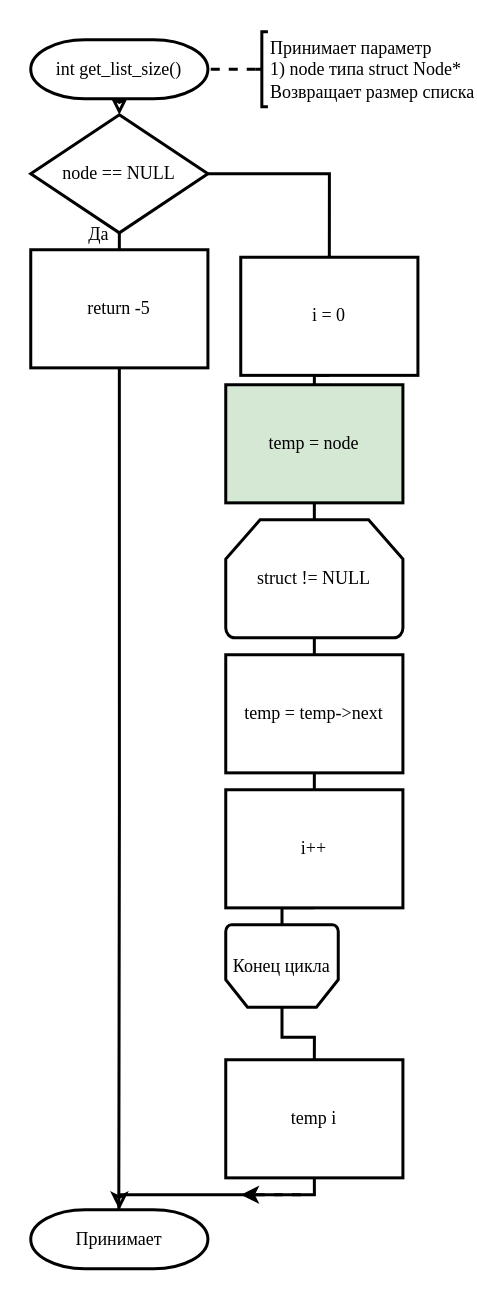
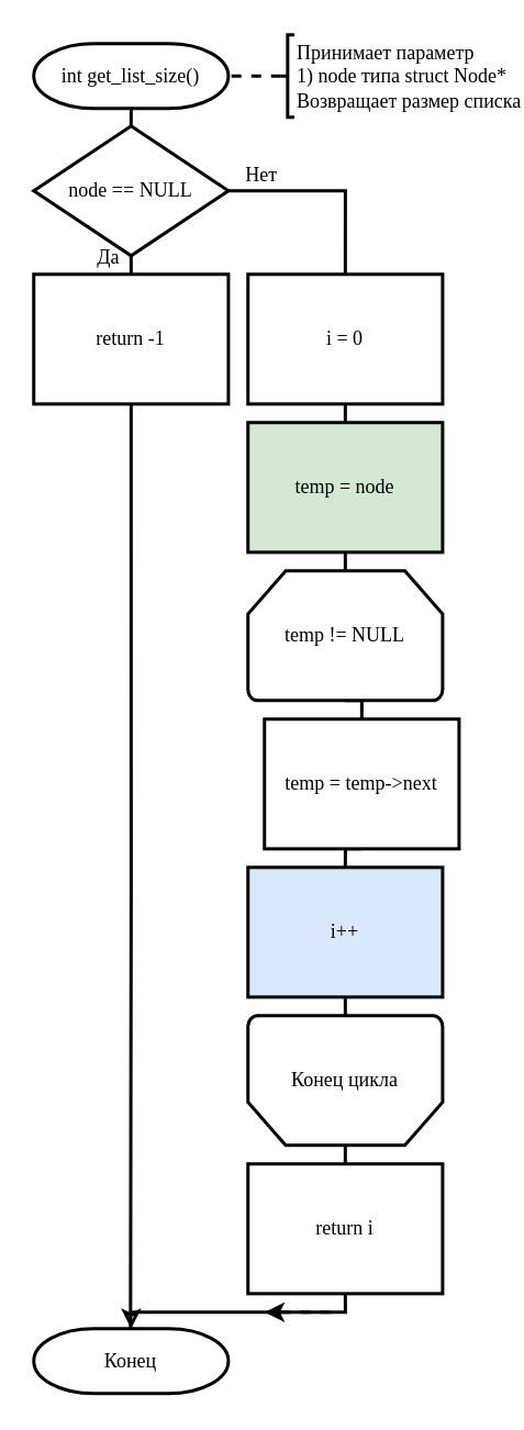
- <mxCell id="2" style="edgeStyle=orthogonalEdgeStyle;rounded=0;orthogonalLoop=1;jettySize=auto;html=1;exitX=0.5;exitY=1;exitDx=0;exitDy=0;exitPerimeter=0;entryX=0.5;entryY=0;entryDx=0;entryDy=0;entryPerimeter=0;endArrow=classic;endFill=0;strokeWidth=2;fontFamily=Times New Roman;" edge="1" parent="1" source="3" target="6"><mxGeometry relative="1" as="geometry" /></mxCell>
+ <mxCell id="2" style="edgeStyle=orthogonalEdgeStyle;rounded=0;orthogonalLoop=1;jettySize=auto;html=1;exitX=0.5;exitY=1;exitDx=0;exitDy=0;exitPerimeter=0;entryX=0.5;entryY=0;entryDx=0;entryDy=0;entryPerimeter=0;endArrow=none;endFill=0;strokeWidth=2;fontFamily=Times New Roman;" edge="1" parent="1" source="3" target="6"><mxGeometry relative="1" as="geometry" /></mxCell>
+ <mxCell id="28" value="Нет" style="text;html=1;align=center;verticalAlign=middle;resizable=0;points=[];autosize=1;fontFamily=Times New Roman;" vertex="1" parent="1"><mxGeometry x="143.11" y="96" width="30" height="20" as="geometry" /></mxCell>
- <mxCell id="8" value="return -5" style="rounded=0;whiteSpace=wrap;html=1;absoluteArcSize=1;arcSize=14;strokeWidth=2;fontFamily=Times New Roman;" vertex="1" parent="1"><mxGeometry x="20" y="166" width="118.11" height="78.74" as="geometry" /></mxCell>
+ <mxCell id="8" value="return -1" style="rounded=0;whiteSpace=wrap;html=1;absoluteArcSize=1;arcSize=14;strokeWidth=2;fontFamily=Times New Roman;" vertex="1" parent="1"><mxGeometry x="20" y="166" width="118.11" height="78.74" as="geometry" /></mxCell>
- <mxCell id="10" value="i = 0" style="rounded=0;whiteSpace=wrap;html=1;absoluteArcSize=1;arcSize=14;strokeWidth=2;fontFamily=Times New Roman;" vertex="1" parent="1"><mxGeometry x="160" y="171" width="118.11" height="78.74" as="geometry" /></mxCell>
+ <mxCell id="10" value="i = 0" style="rounded=0;whiteSpace=wrap;html=1;absoluteArcSize=1;arcSize=14;strokeWidth=2;fontFamily=Times New Roman;" vertex="1" parent="1"><mxGeometry x="150" y="166" width="118.11" height="78.74" as="geometry" /></mxCell>
- <mxCell id="14" value="struct != NULL" style="strokeWidth=2;html=1;shape=mxgraph.flowchart.loop_limit;whiteSpace=wrap;fontFamily=Times New Roman;" vertex="1" parent="1"><mxGeometry x="150" y="346" width="118.11" height="78.74" as="geometry" /></mxCell>
+ <mxCell id="14" value="temp != NULL" style="strokeWidth=2;html=1;shape=mxgraph.flowchart.loop_limit;whiteSpace=wrap;fontFamily=Times New Roman;" vertex="1" parent="1"><mxGeometry x="150" y="346" width="118.11" height="78.74" as="geometry" /></mxCell>
- <mxCell id="16" value="temp = temp-&amp;gt;next" style="rounded=0;whiteSpace=wrap;html=1;absoluteArcSize=1;arcSize=14;strokeWidth=2;fontFamily=Times New Roman;" vertex="1" parent="1"><mxGeometry x="150" y="436" width="118.11" height="78.74" as="geometry" /></mxCell>
+ <mxCell id="16" value="temp = temp-&amp;gt;next" style="rounded=0;whiteSpace=wrap;html=1;absoluteArcSize=1;arcSize=14;strokeWidth=2;fontFamily=Times New Roman;" vertex="1" parent="1"><mxGeometry x="160" y="436" width="118.11" height="78.74" as="geometry" /></mxCell>
- <mxCell id="18" value="i++" style="rounded=0;whiteSpace=wrap;html=1;absoluteArcSize=1;arcSize=14;strokeWidth=2;fontFamily=Times New Roman;" vertex="1" parent="1"><mxGeometry x="150" y="526" width="118.11" height="78.74" as="geometry" /></mxCell>
+ <mxCell id="18" value="i++" style="rounded=0;whiteSpace=wrap;html=1;absoluteArcSize=1;arcSize=14;strokeWidth=2;fontFamily=Times New Roman;fillColor=#dae8fc;" vertex="1" parent="1"><mxGeometry x="150" y="526" width="118.11" height="78.74" as="geometry" /></mxCell>
- <mxCell id="20" value="Конец цикла" style="strokeWidth=2;html=1;shape=mxgraph.flowchart.loop_limit;whiteSpace=wrap;fontFamily=Times New Roman;flipV=1;" vertex="1" parent="1"><mxGeometry x="150" y="616" width="75" height="55" as="geometry" /></mxCell>
+ <mxCell id="20" value="Конец цикла" style="strokeWidth=2;html=1;shape=mxgraph.flowchart.loop_limit;whiteSpace=wrap;fontFamily=Times New Roman;flipV=1;" vertex="1" parent="1"><mxGeometry x="150" y="616" width="118.11" height="78.74" as="geometry" /></mxCell>
- <mxCell id="22" value="temp i" style="rounded=0;whiteSpace=wrap;html=1;absoluteArcSize=1;arcSize=14;strokeWidth=2;fontFamily=Times New Roman;" vertex="1" parent="1"><mxGeometry x="150" y="706" width="118.11" height="78.74" as="geometry" /></mxCell>
+ <mxCell id="22" value="return i" style="rounded=0;whiteSpace=wrap;html=1;absoluteArcSize=1;arcSize=14;strokeWidth=2;fontFamily=Times New Roman;" vertex="1" parent="1"><mxGeometry x="150" y="706" width="118.11" height="78.74" as="geometry" /></mxCell>
- <mxCell id="23" value="Принимает" style="strokeWidth=2;html=1;shape=mxgraph.flowchart.terminator;whiteSpace=wrap;fontFamily=Times New Roman;" vertex="1" parent="1"><mxGeometry x="20" y="806" width="118.11" height="39.37" as="geometry" /></mxCell>
+ <mxCell id="23" value="Конец" style="strokeWidth=2;html=1;shape=mxgraph.flowchart.terminator;whiteSpace=wrap;fontFamily=Times New Roman;" vertex="1" parent="1"><mxGeometry x="20" y="806" width="118.11" height="39.37" as="geometry" /></mxCell>
